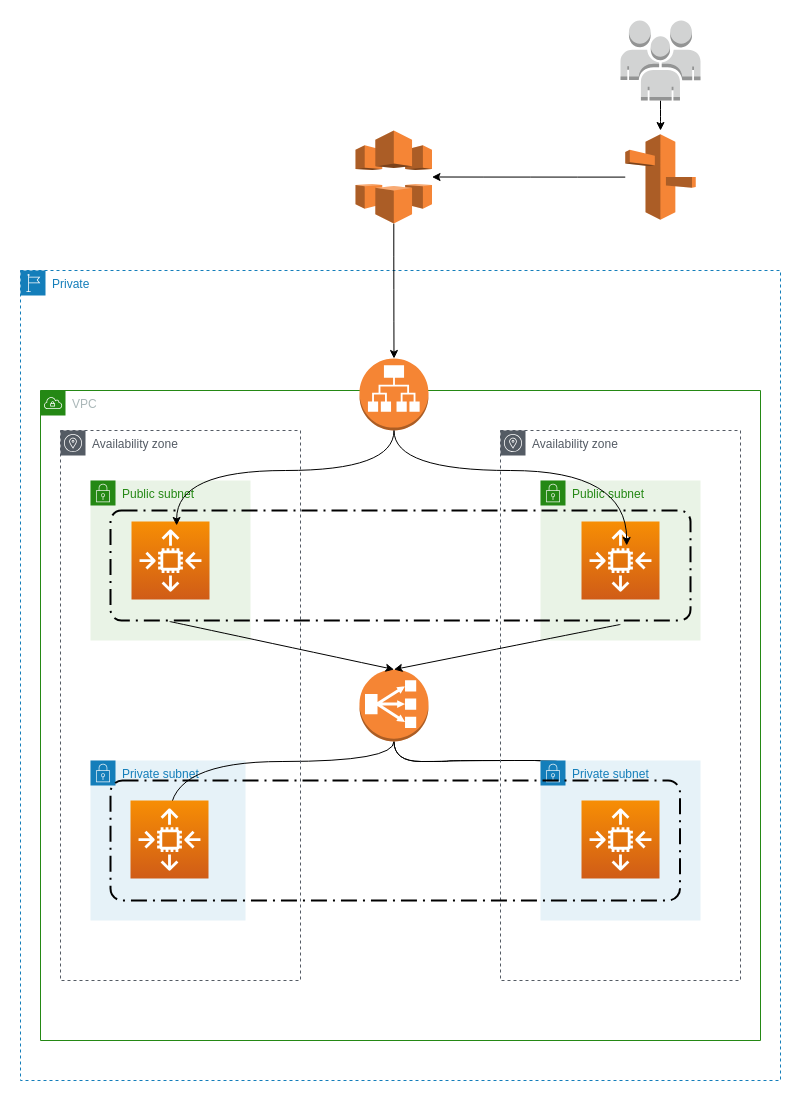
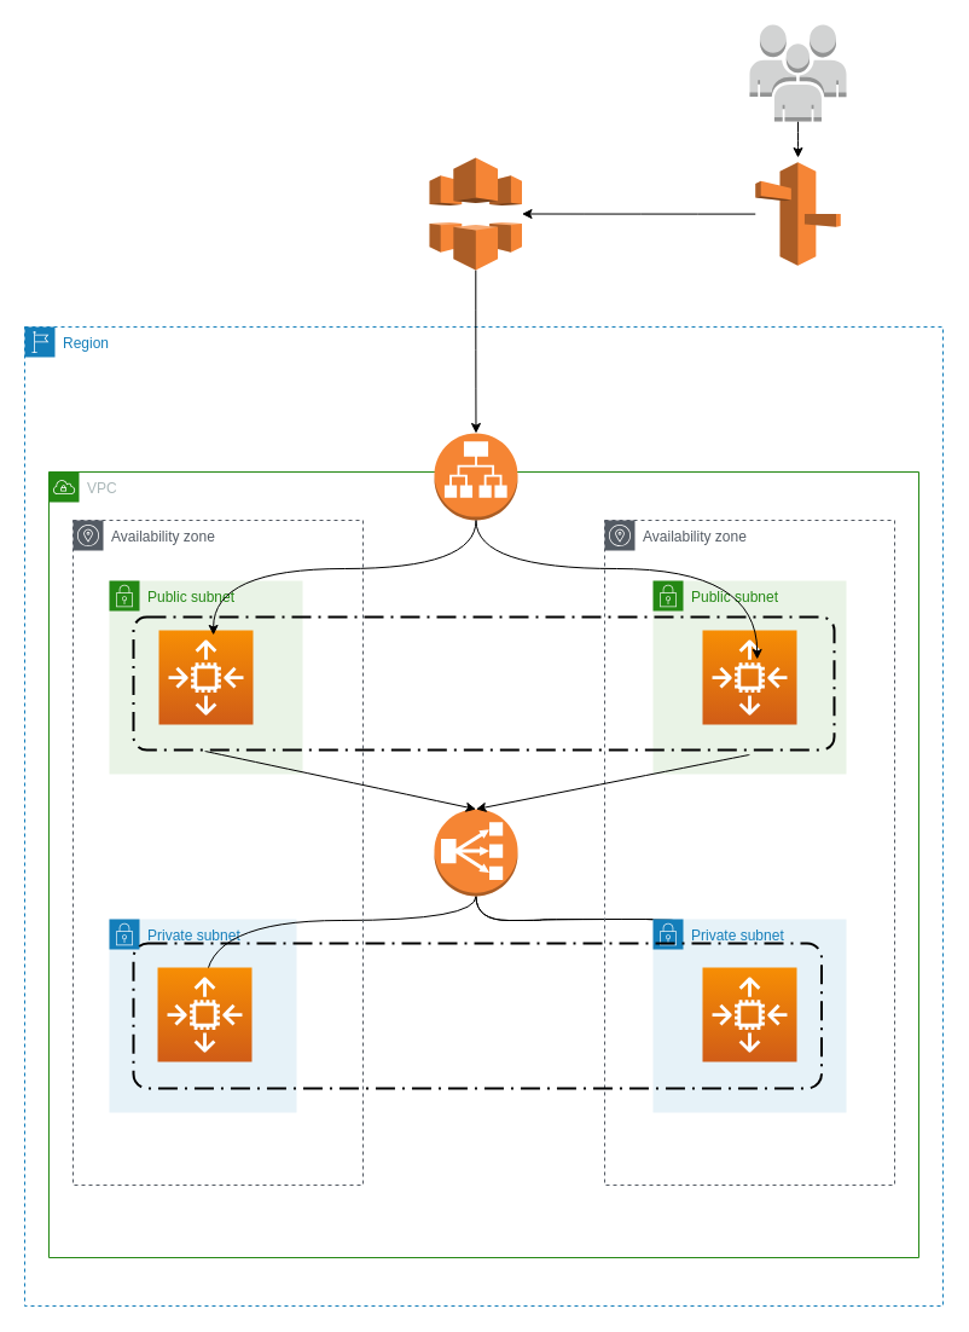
- <mxCell id="2" value="Private" style="points=[[0,0],[0.25,0],[0.5,0],[0.75,0],[1,0],[1,0.25],[1,0.5],[1,0.75],[1,1],[0.75,1],[0.5,1],[0.25,1],[0,1],[0,0.75],[0,0.5],[0,0.25]];outlineConnect=0;gradientColor=none;html=1;whiteSpace=wrap;fontSize=12;fontStyle=0;container=1;pointerEvents=0;collapsible=0;recursiveResize=0;shape=mxgraph.aws4.group;grIcon=mxgraph.aws4.group_region;strokeColor=#147EBA;fillColor=none;verticalAlign=top;align=left;spacingLeft=30;fontColor=#147EBA;dashed=1;" vertex="1" parent="1"><mxGeometry x="20" y="270" width="760" height="810" as="geometry" /></mxCell>
+ <mxCell id="2" value="Region" style="points=[[0,0],[0.25,0],[0.5,0],[0.75,0],[1,0],[1,0.25],[1,0.5],[1,0.75],[1,1],[0.75,1],[0.5,1],[0.25,1],[0,1],[0,0.75],[0,0.5],[0,0.25]];outlineConnect=0;gradientColor=none;html=1;whiteSpace=wrap;fontSize=12;fontStyle=0;container=1;pointerEvents=0;collapsible=0;recursiveResize=0;shape=mxgraph.aws4.group;grIcon=mxgraph.aws4.group_region;strokeColor=#147EBA;fillColor=none;verticalAlign=top;align=left;spacingLeft=30;fontColor=#147EBA;dashed=1;" vertex="1" parent="1"><mxGeometry x="20" y="270" width="760" height="810" as="geometry" /></mxCell>
